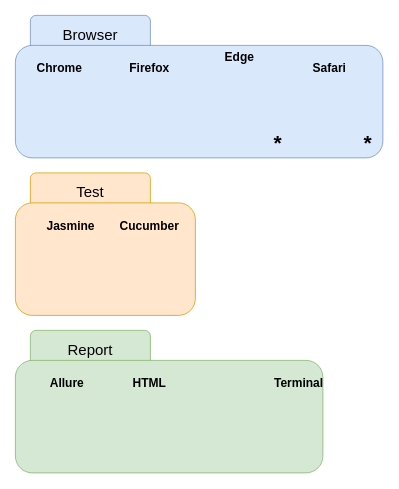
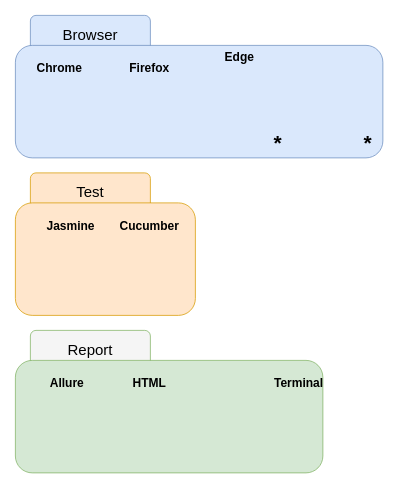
- <mxCell id="11" value="Safari" style="text;html=1;strokeColor=none;fillColor=none;align=center;verticalAlign=middle;whiteSpace=wrap;rounded=0;fontSize=16;fontStyle=1;fontColor=#000000;" parent="1" vertex="1"><mxGeometry x="419" y="80" width="40" height="20" as="geometry" /></mxCell>
- <mxCell id="12" value="Report" style="rounded=1;whiteSpace=wrap;html=1;fontSize=20;fillColor=#d5e8d4;strokeColor=#82b366;fontColor=#000000;" parent="1" vertex="1"><mxGeometry x="40" y="440" width="160" height="50" as="geometry" /></mxCell>
+ <mxCell id="12" value="Report" style="rounded=1;whiteSpace=wrap;html=1;fontSize=20;fillColor=#f5f5f5;strokeColor=#82b366;fontColor=#000000;" parent="1" vertex="1"><mxGeometry x="40" y="440" width="160" height="50" as="geometry" /></mxCell>
